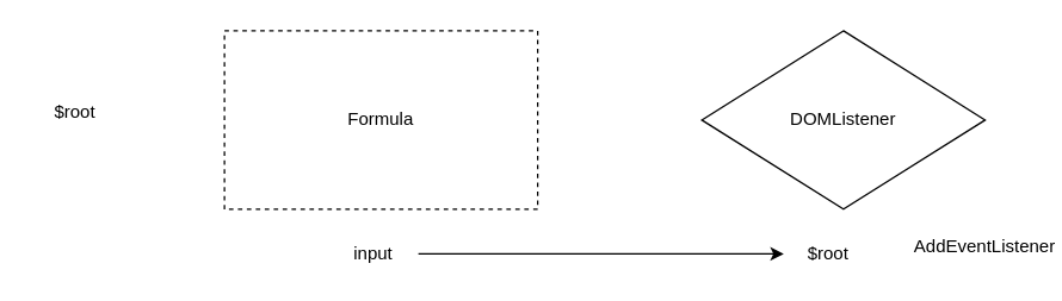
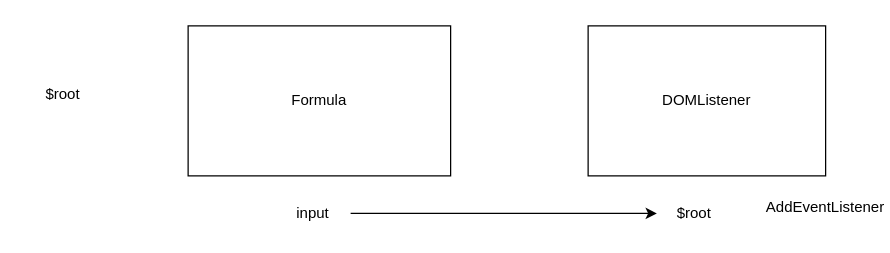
- <mxCell id="2" value="Formula" style="rounded=0;whiteSpace=wrap;html=1;dashed=1;" vertex="1" parent="1"><mxGeometry x="150" y="20" width="210" height="120" as="geometry" /></mxCell>
+ <mxCell id="2" value="Formula" style="rounded=0;whiteSpace=wrap;html=1;" vertex="1" parent="1"><mxGeometry x="150" y="20" width="210" height="120" as="geometry" /></mxCell>
- <mxCell id="5" value="DOMListener" style="rhombus;whiteSpace=wrap;html=1;" vertex="1" parent="1"><mxGeometry x="470" y="20" width="190" height="120" as="geometry" /></mxCell>
+ <mxCell id="5" value="DOMListener" style="rounded=0;whiteSpace=wrap;html=1;" vertex="1" parent="1"><mxGeometry x="470" y="20" width="190" height="120" as="geometry" /></mxCell>
